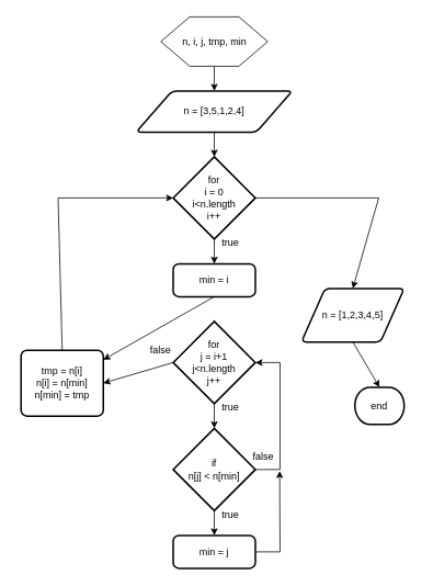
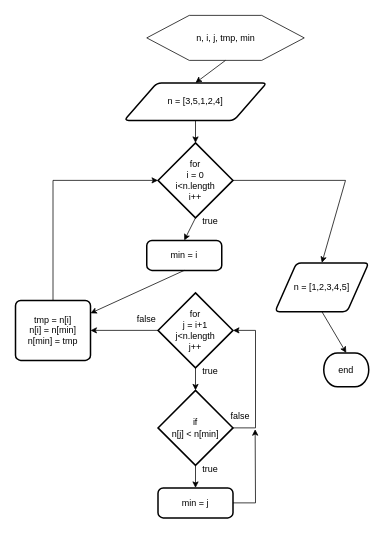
- <mxCell id="2" value="&lt;div style=&quot;&quot;&gt;n, i, j, tmp, min&lt;/div&gt;" style="verticalLabelPosition=middle;verticalAlign=middle;html=1;shape=hexagon;perimeter=hexagonPerimeter2;arcSize=6;size=0.27;align=center;labelPosition=center;" vertex="1" parent="1"><mxGeometry x="195" y="20" width="130" height="60" as="geometry" /></mxCell>
+ <mxCell id="2" value="&lt;div style=&quot;&quot;&gt;n, i, j, tmp, min&lt;/div&gt;" style="verticalLabelPosition=middle;verticalAlign=middle;html=1;shape=hexagon;perimeter=hexagonPerimeter2;arcSize=6;size=0.27;align=center;labelPosition=center;" vertex="1" parent="1"><mxGeometry x="195" y="20" width="210" height="60" as="geometry" /></mxCell>
- <mxCell id="5" value="min = i" style="rounded=1;whiteSpace=wrap;html=1;absoluteArcSize=1;arcSize=14;strokeWidth=2;" vertex="1" parent="1"><mxGeometry x="210" y="320" width="100" height="40" as="geometry" /></mxCell>
+ <mxCell id="5" value="min = i" style="rounded=1;whiteSpace=wrap;html=1;absoluteArcSize=1;arcSize=14;strokeWidth=2;" vertex="1" parent="1"><mxGeometry x="195" y="320" width="100" height="40" as="geometry" /></mxCell>
- <mxCell id="20" value="&lt;div style=&quot;&quot;&gt;&lt;span style=&quot;background-color: initial;&quot;&gt;tmp = n[i]&lt;/span&gt;&lt;/div&gt;&lt;div style=&quot;&quot;&gt;n[i] = n[min]&lt;/div&gt;&lt;div style=&quot;&quot;&gt;n[min] = tmp&lt;/div&gt;" style="rounded=1;whiteSpace=wrap;html=1;absoluteArcSize=1;arcSize=14;strokeWidth=2;align=center;" vertex="1" parent="1"><mxGeometry x="25" y="425" width="100" height="80" as="geometry" /></mxCell>
+ <mxCell id="20" value="&lt;div style=&quot;&quot;&gt;&lt;span style=&quot;background-color: initial;&quot;&gt;tmp = n[i]&lt;/span&gt;&lt;/div&gt;&lt;div style=&quot;&quot;&gt;n[i] = n[min]&lt;/div&gt;&lt;div style=&quot;&quot;&gt;n[min] = tmp&lt;/div&gt;" style="rounded=1;whiteSpace=wrap;html=1;absoluteArcSize=1;arcSize=14;strokeWidth=2;align=center;" vertex="1" parent="1"><mxGeometry x="20" y="400" width="100" height="80" as="geometry" /></mxCell>
